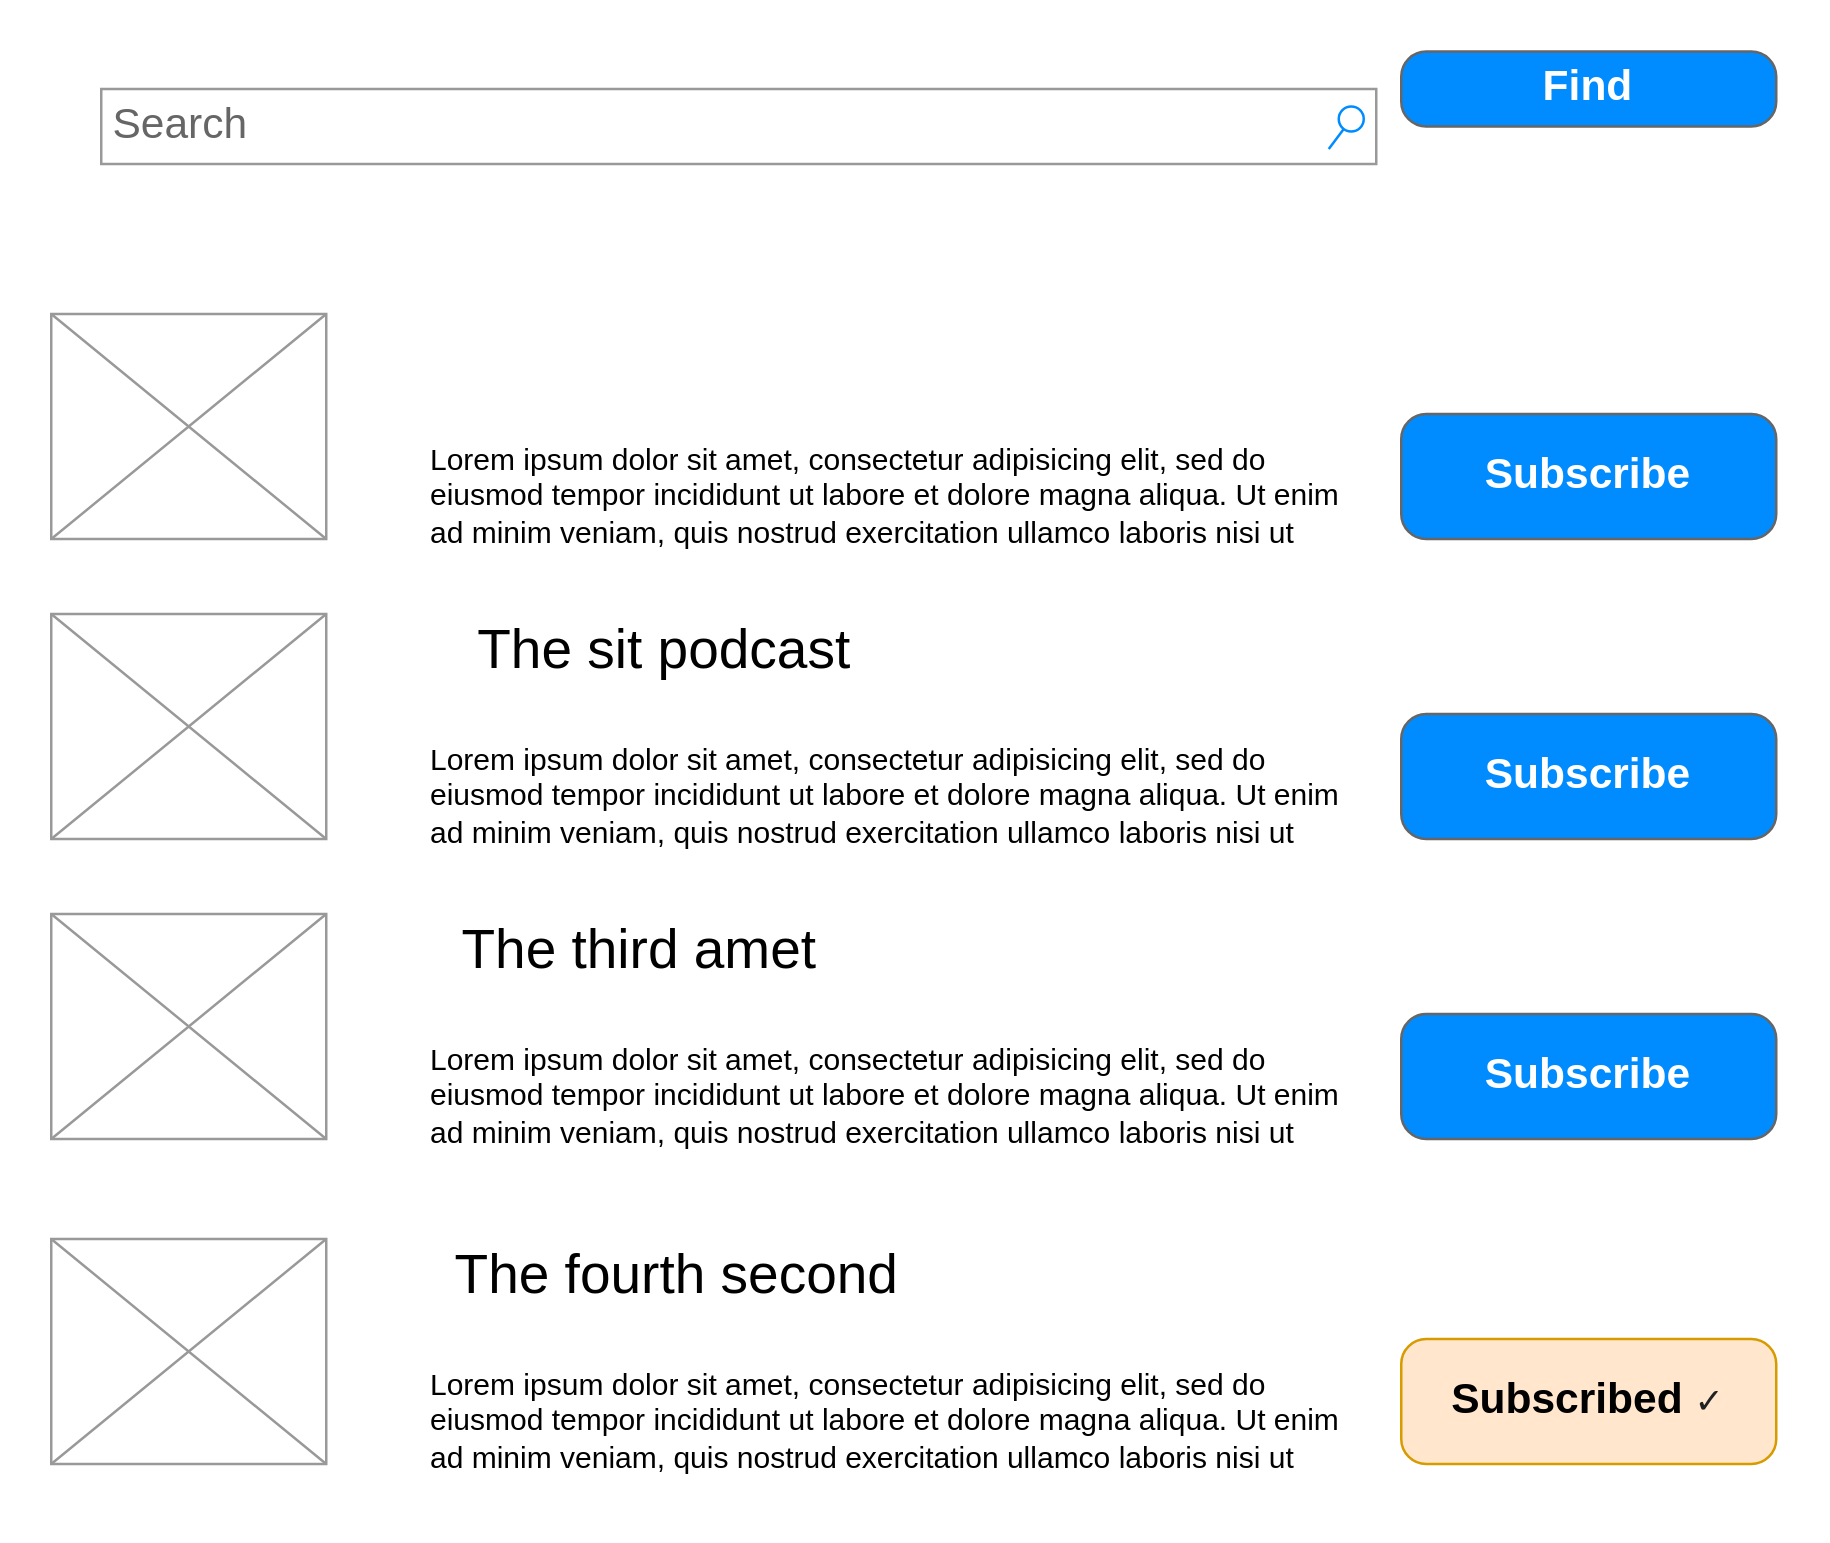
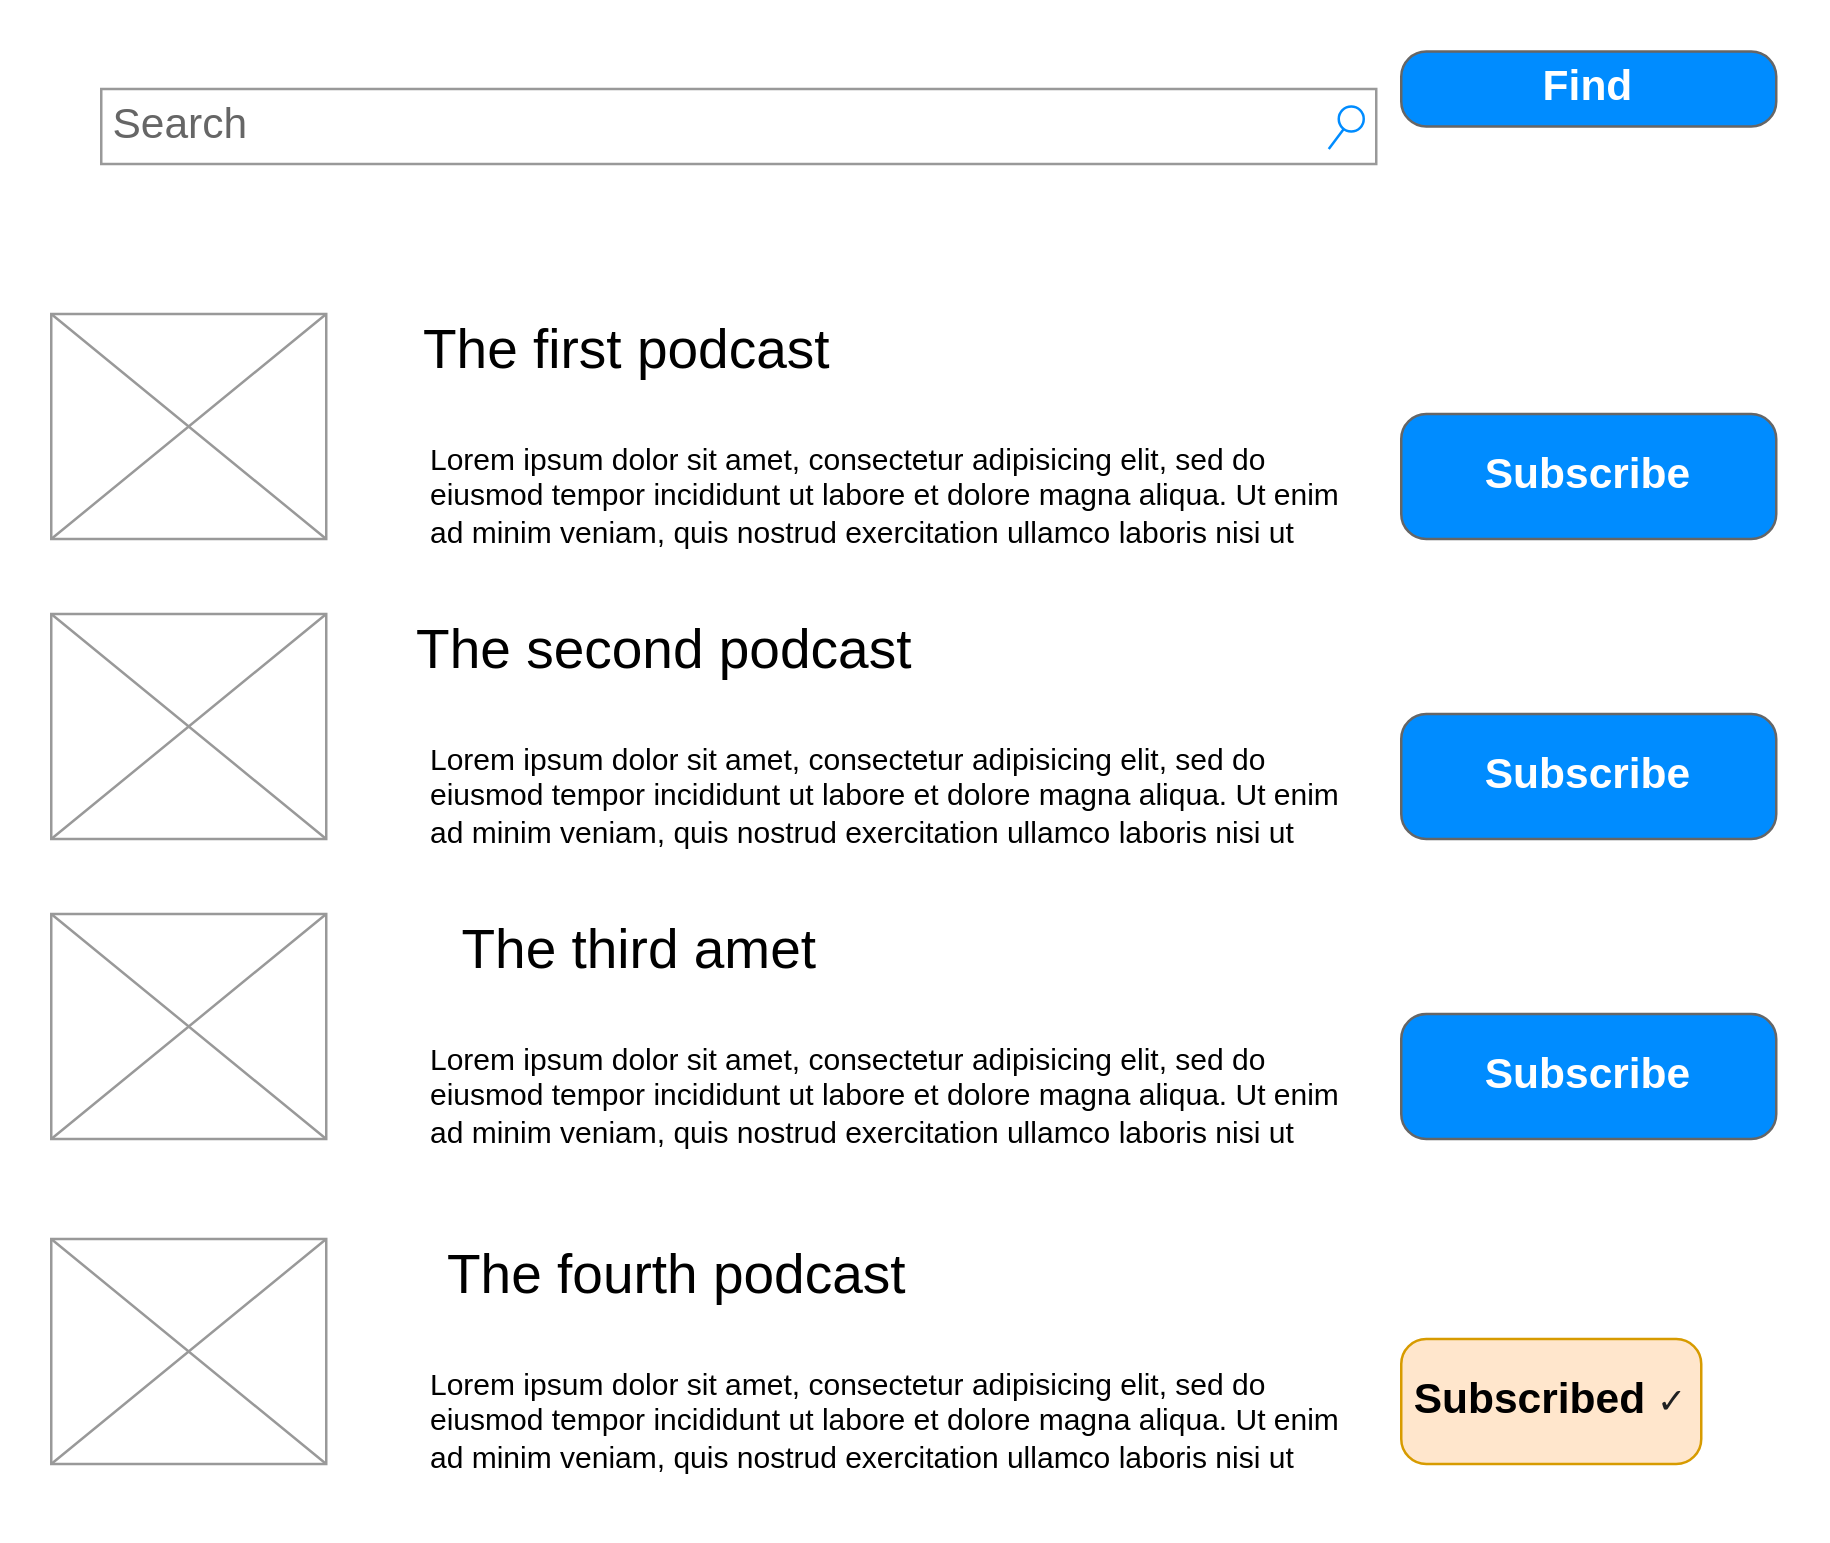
+ <mxCell id="5" value="The first podcast" style="text;html=1;align=center;verticalAlign=middle;resizable=0;points=[];autosize=1;fontSize=22;" parent="1" vertex="1"><mxGeometry x="160" y="125" width="180" height="30" as="geometry" /></mxCell>
- <mxCell id="9" value="The sit podcast" style="text;html=1;align=center;verticalAlign=middle;resizable=0;points=[];autosize=1;fontSize=22;" parent="1" vertex="1"><mxGeometry x="160" y="245" width="210" height="30" as="geometry" /></mxCell>
+ <mxCell id="9" value="The second podcast" style="text;html=1;align=center;verticalAlign=middle;resizable=0;points=[];autosize=1;fontSize=22;" parent="1" vertex="1"><mxGeometry x="160" y="245" width="210" height="30" as="geometry" /></mxCell>
- <mxCell id="17" value="The fourth second" style="text;html=1;align=center;verticalAlign=middle;resizable=0;points=[];autosize=1;fontSize=22;" parent="1" vertex="1"><mxGeometry x="170" y="495" width="200" height="30" as="geometry" /></mxCell>
+ <mxCell id="17" value="The fourth podcast" style="text;html=1;align=center;verticalAlign=middle;resizable=0;points=[];autosize=1;fontSize=22;" parent="1" vertex="1"><mxGeometry x="170" y="495" width="200" height="30" as="geometry" /></mxCell>
- <mxCell id="18" value="Subscribed&amp;nbsp;&lt;span style=&quot;color: rgb(32 , 33 , 34) ; font-family: sans-serif ; font-size: 14px ; font-weight: 400&quot;&gt;✓&lt;/span&gt;" style="strokeWidth=1;shadow=0;dashed=0;align=center;html=1;shape=mxgraph.mockup.buttons.button;strokeColor=#d79b00;mainText=;buttonStyle=round;fontSize=17;fontStyle=1;fillColor=#ffe6cc;whiteSpace=wrap;" parent="1" vertex="1"><mxGeometry x="560" y="535" width="150" height="50" as="geometry" /></mxCell>
+ <mxCell id="18" value="Subscribed&amp;nbsp;&lt;span style=&quot;color: rgb(32 , 33 , 34) ; font-family: sans-serif ; font-size: 14px ; font-weight: 400&quot;&gt;✓&lt;/span&gt;" style="strokeWidth=1;shadow=0;dashed=0;align=center;html=1;shape=mxgraph.mockup.buttons.button;strokeColor=#d79b00;mainText=;buttonStyle=round;fontSize=17;fontStyle=1;fillColor=#ffe6cc;whiteSpace=wrap;" parent="1" vertex="1"><mxGeometry x="560" y="535" width="120" height="50" as="geometry" /></mxCell>
